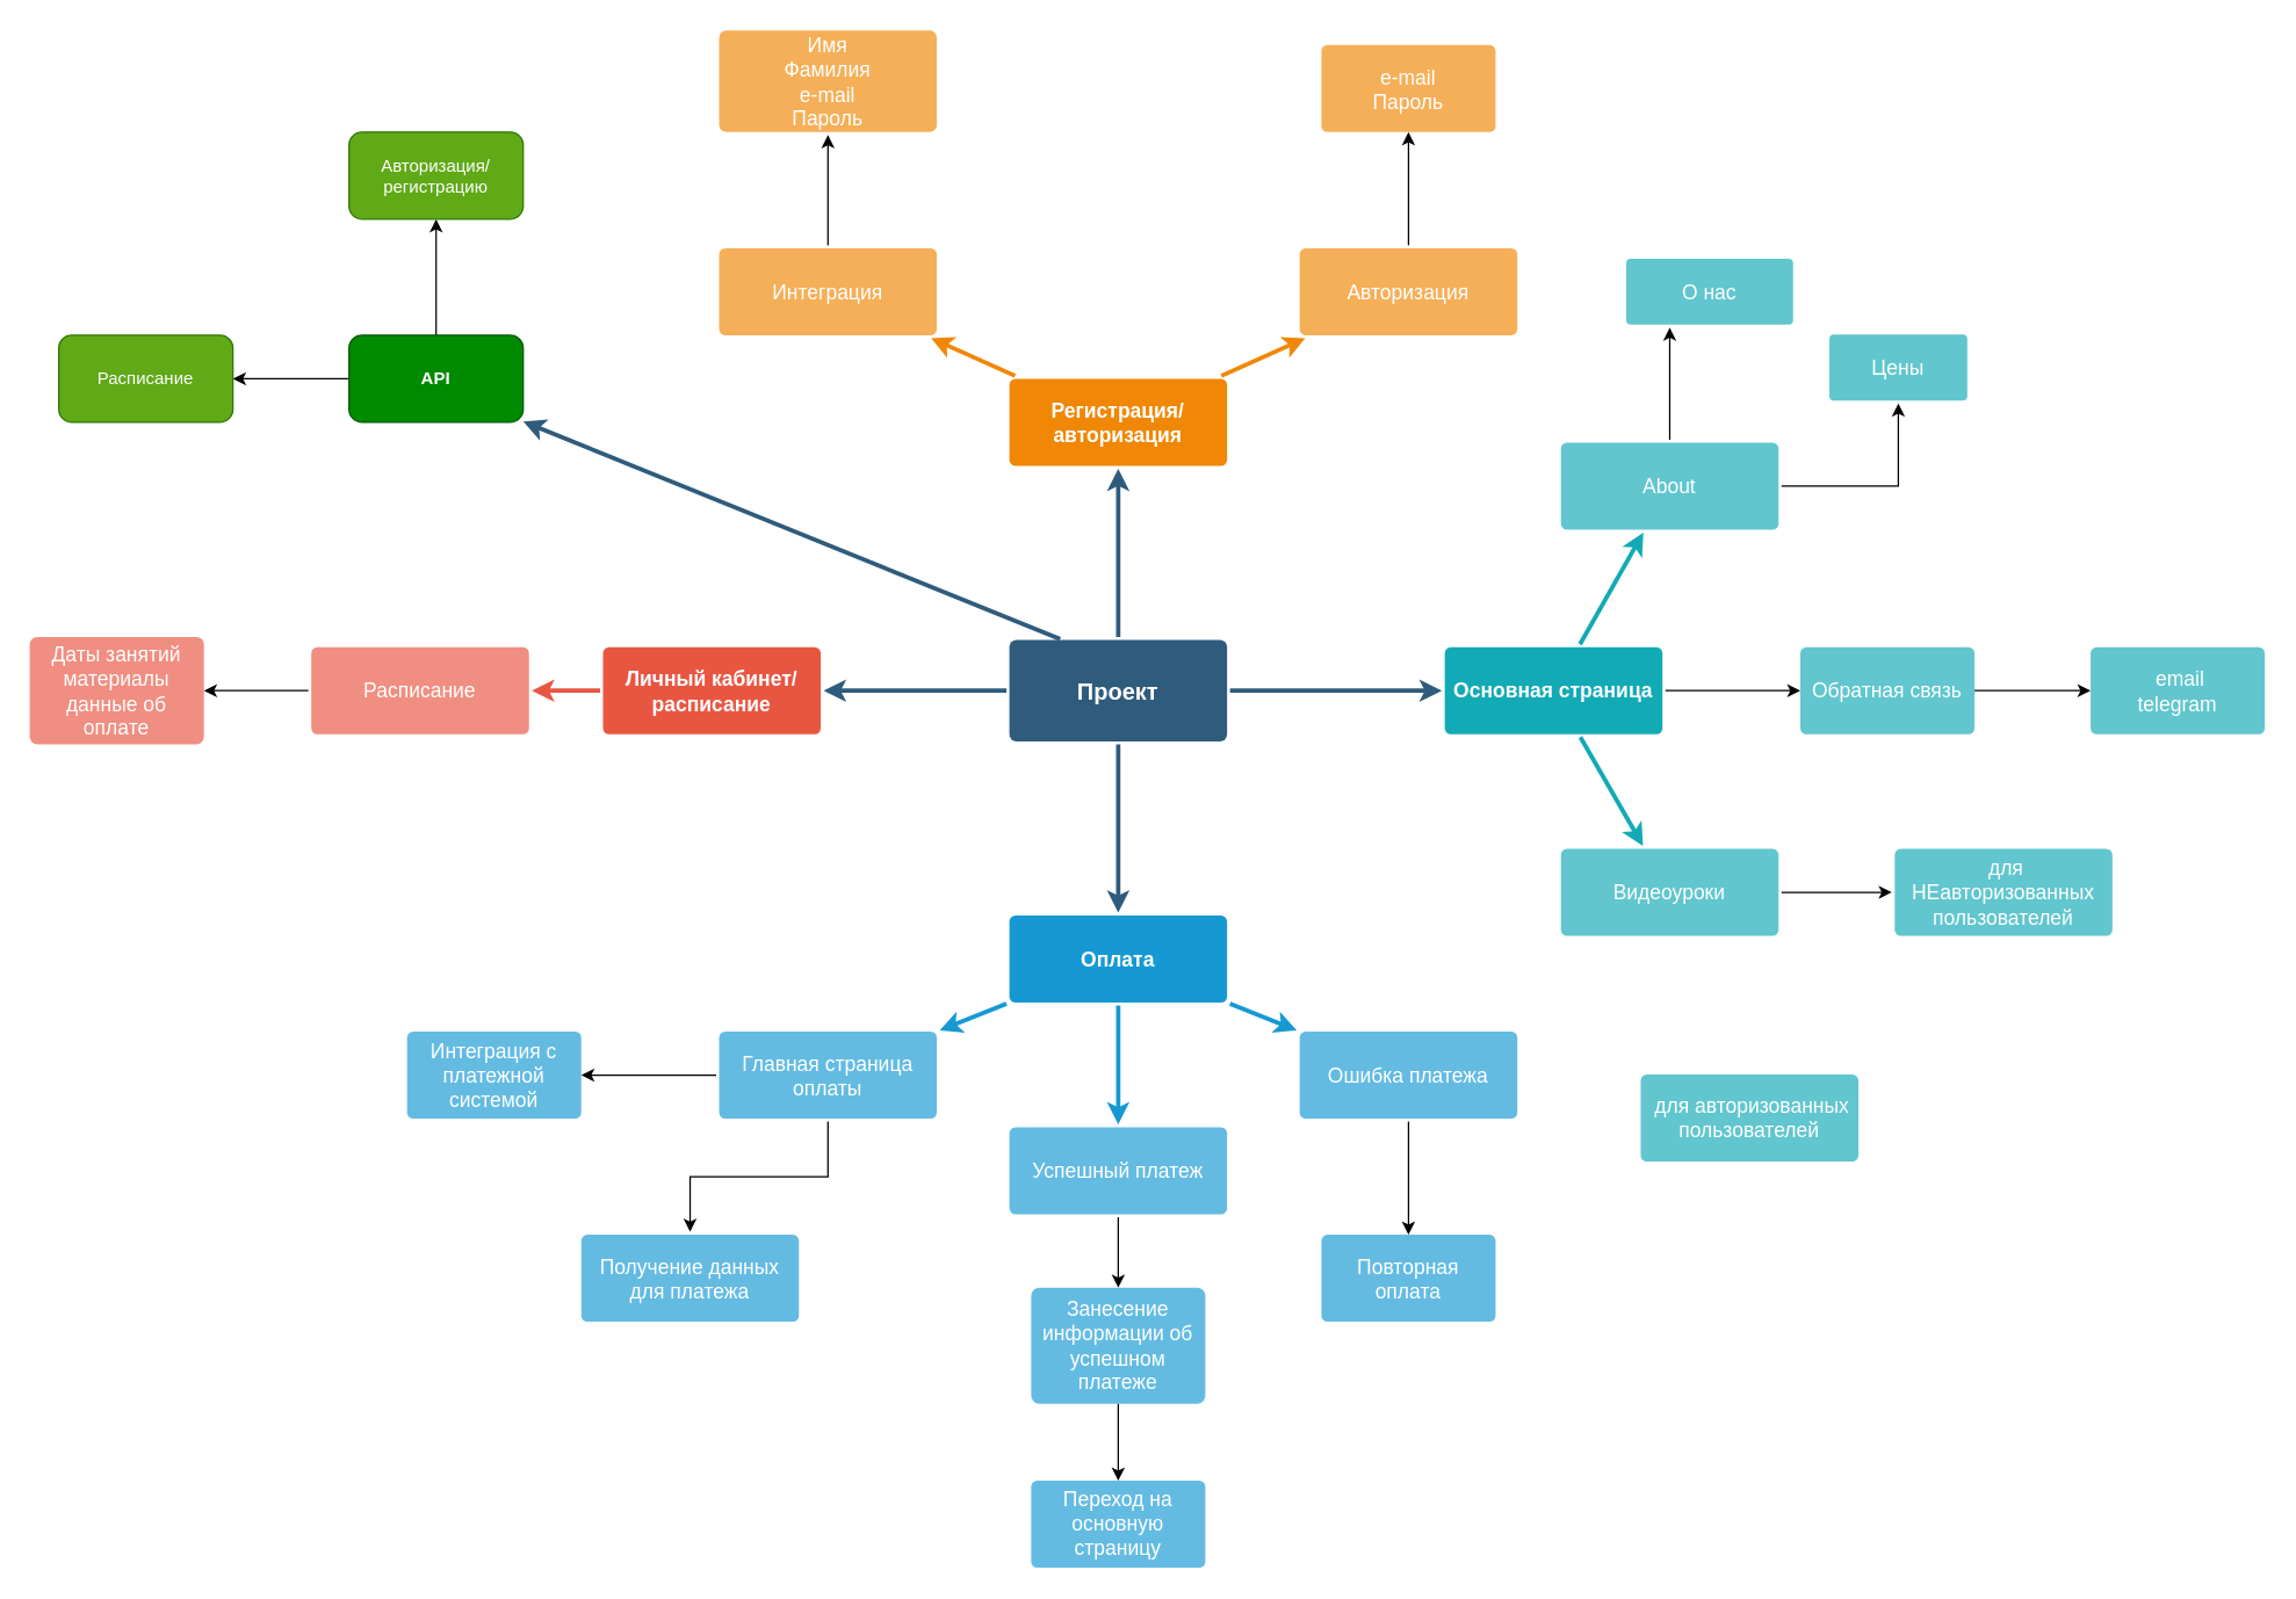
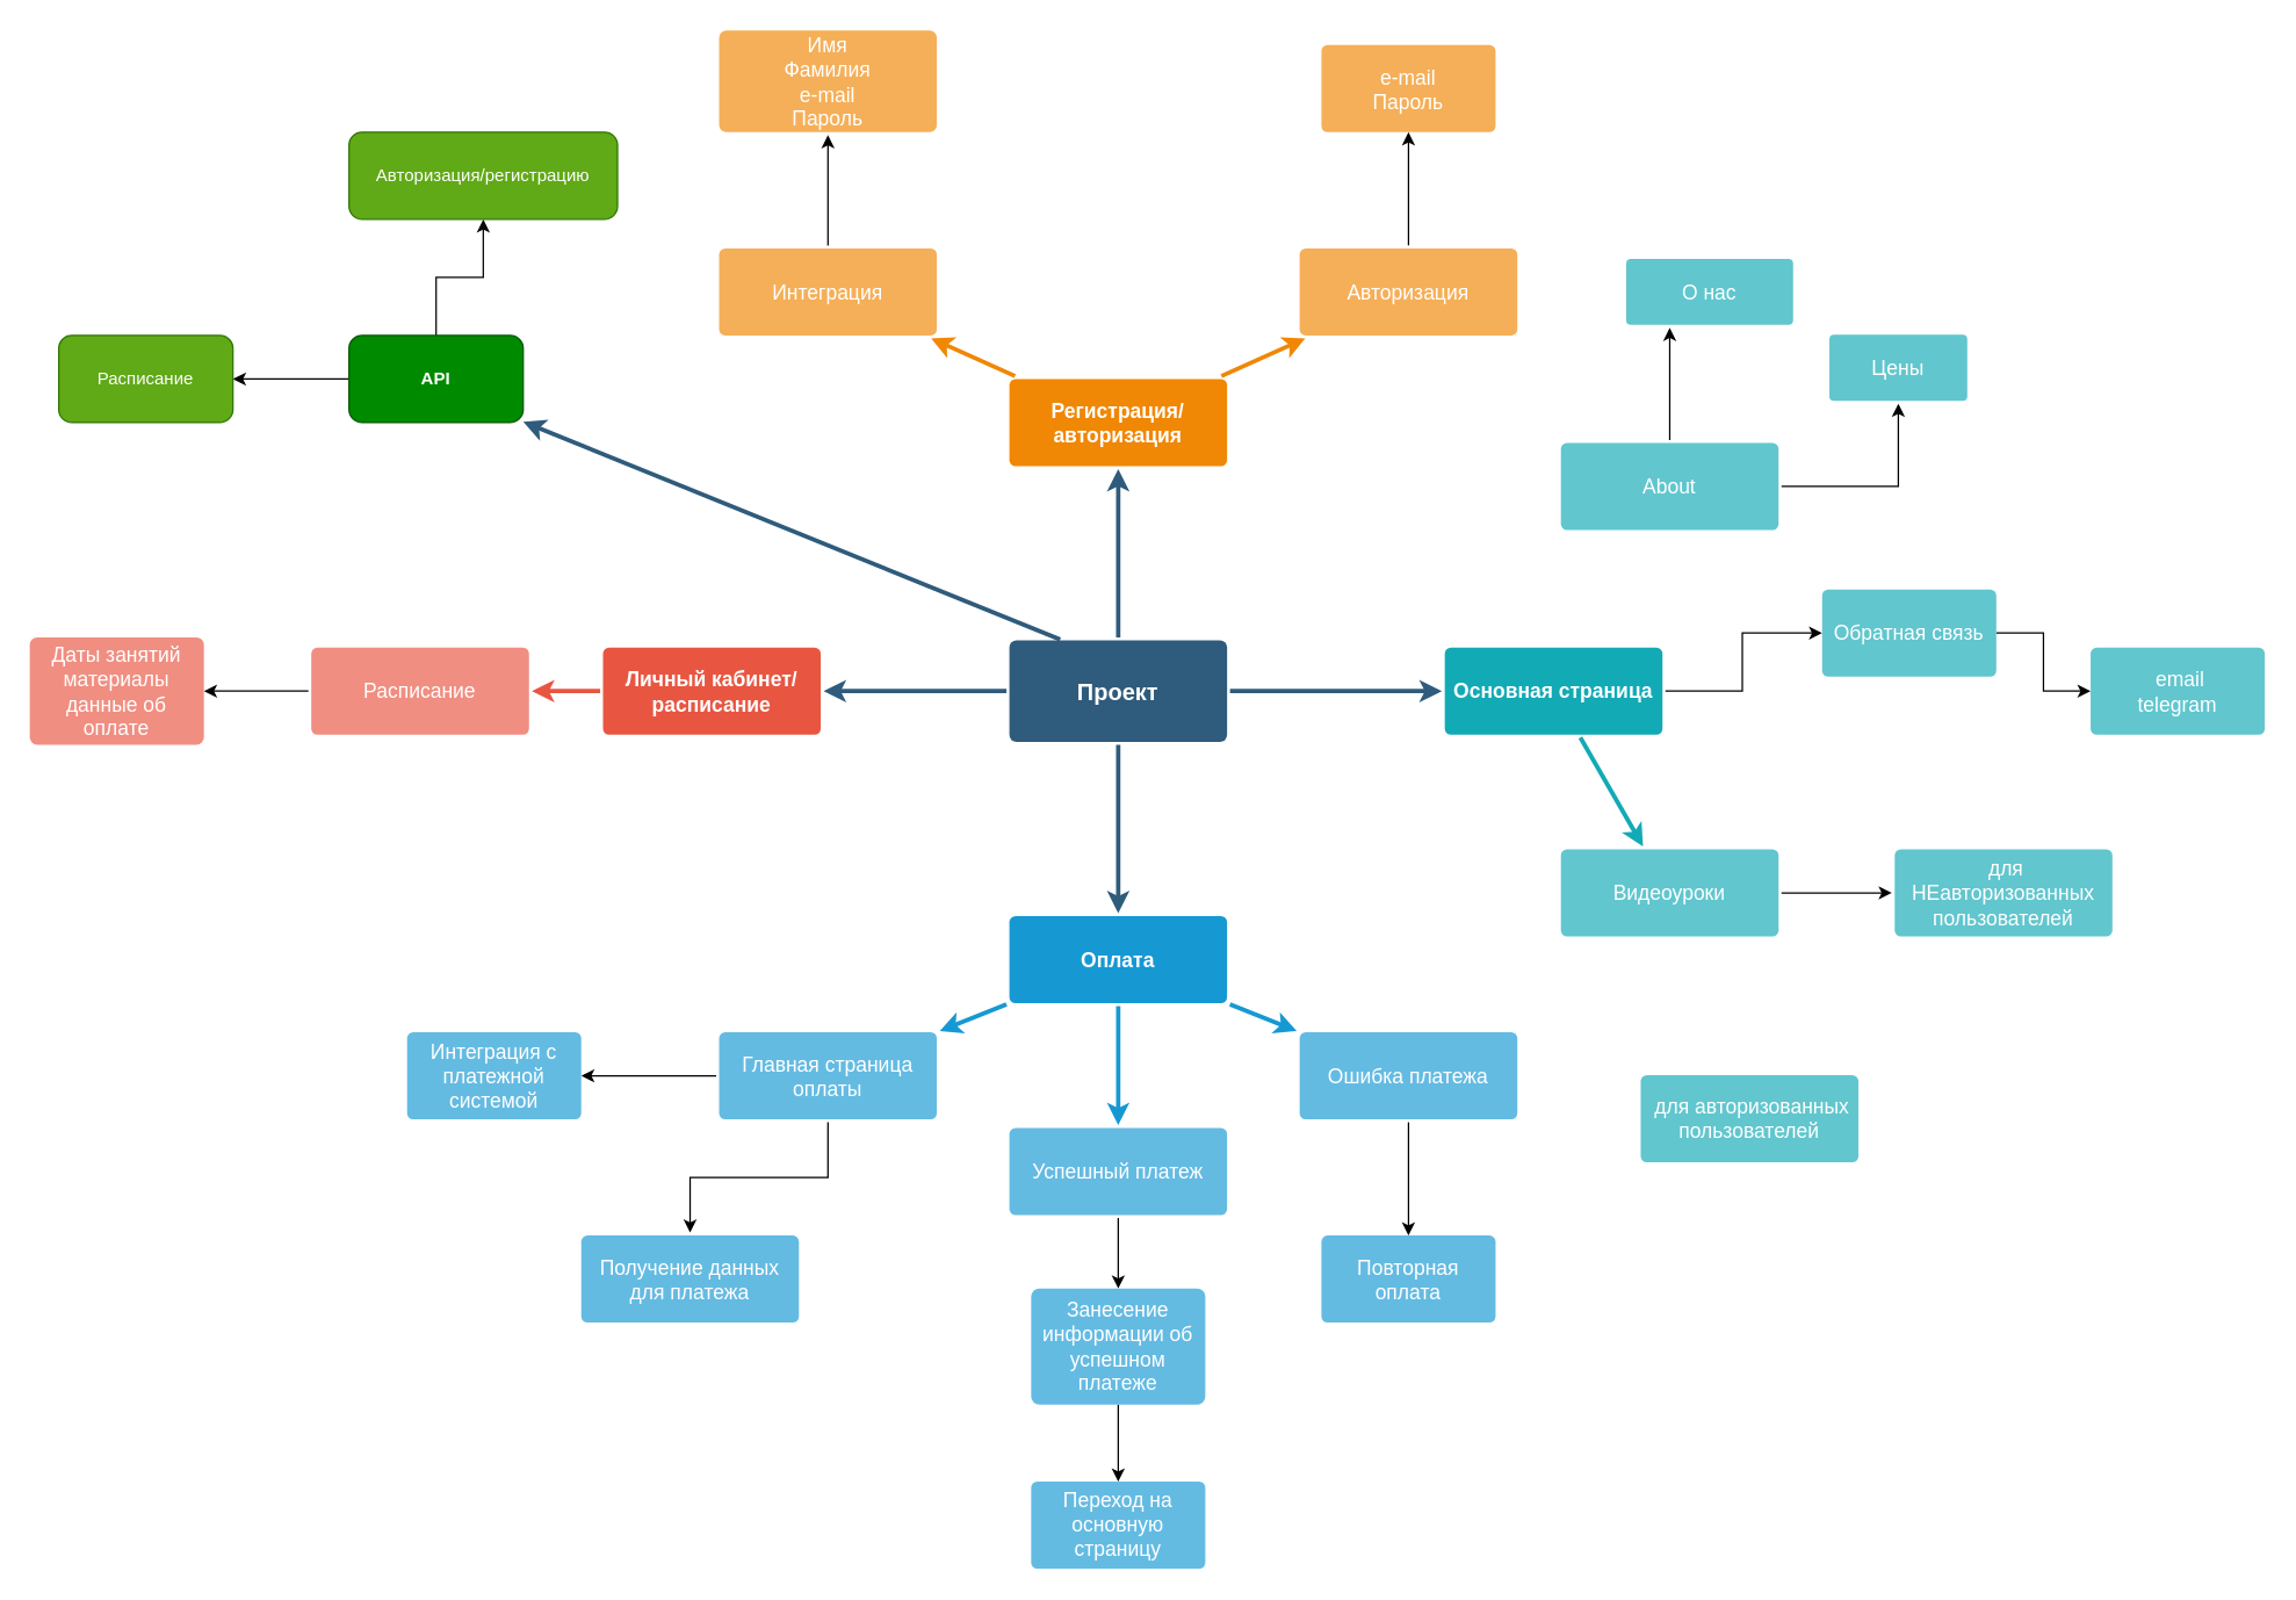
- <mxCell id="59" value="Авторизация/регистрацию" style="whiteSpace=wrap;html=1;fillColor=#60a917;strokeColor=#2D7600;fontColor=#ffffff;rounded=1;" vertex="1" parent="1"><mxGeometry x="240" y="90.5" width="120" height="60" as="geometry" /></mxCell>
+ <mxCell id="59" value="Авторизация/регистрацию" style="whiteSpace=wrap;html=1;fillColor=#60a917;strokeColor=#2D7600;fontColor=#ffffff;rounded=1;" vertex="1" parent="1"><mxGeometry x="240" y="90.5" width="185" height="60" as="geometry" /></mxCell>
- <mxCell id="37" value="" style="edgeStyle=none;rounded=1;jumpStyle=none;html=1;shadow=0;labelBackgroundColor=none;startArrow=none;startFill=0;jettySize=auto;orthogonalLoop=1;strokeColor=#12AAB5;strokeWidth=3;fontFamily=Helvetica;fontSize=14;fontColor=#FFFFFF;spacing=5;fontStyle=1;fillColor=#b0e3e6;" parent="1" source="30" target="36" edge="1"><mxGeometry relative="1" as="geometry" /></mxCell>
- <mxCell id="41" value="&lt;span style=&quot;font-weight: normal;&quot;&gt;Обратная связь&lt;/span&gt;" style="rounded=1;whiteSpace=wrap;html=1;fontSize=14;fillColor=#61C6CE;strokeColor=none;fontColor=#FFFFFF;shadow=0;labelBackgroundColor=none;strokeWidth=3;spacing=5;fontStyle=1;arcSize=7;" vertex="1" parent="1"><mxGeometry x="1240" y="445.5" width="120" height="60" as="geometry" /></mxCell>
+ <mxCell id="41" value="&lt;span style=&quot;font-weight: normal;&quot;&gt;Обратная связь&lt;/span&gt;" style="rounded=1;whiteSpace=wrap;html=1;fontSize=14;fillColor=#61C6CE;strokeColor=none;fontColor=#FFFFFF;shadow=0;labelBackgroundColor=none;strokeWidth=3;spacing=5;fontStyle=1;arcSize=7;" vertex="1" parent="1"><mxGeometry x="1255" y="405.5" width="120" height="60" as="geometry" /></mxCell>
